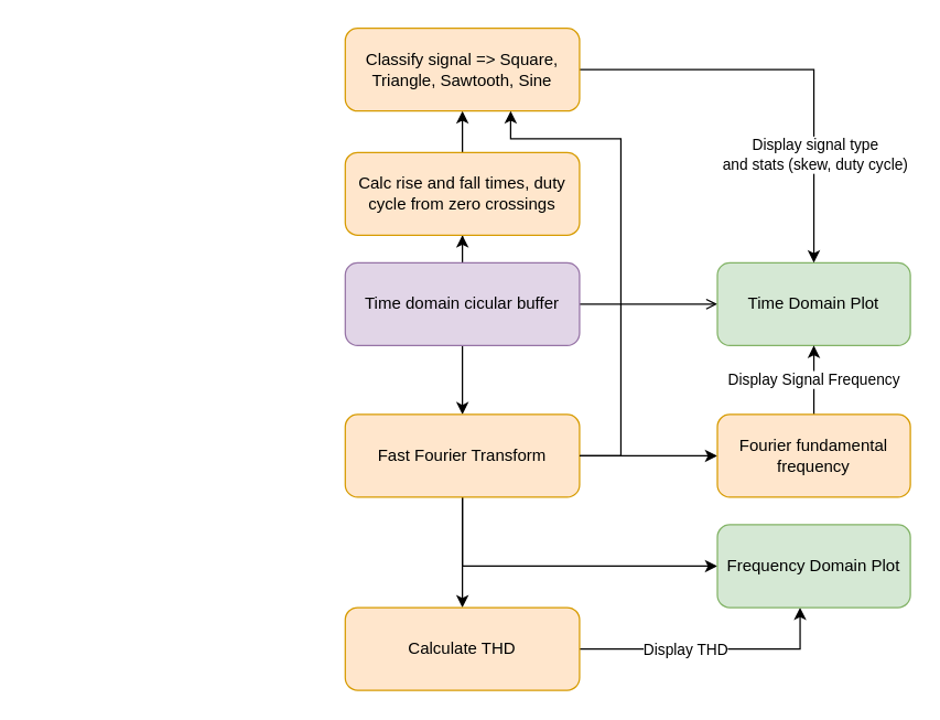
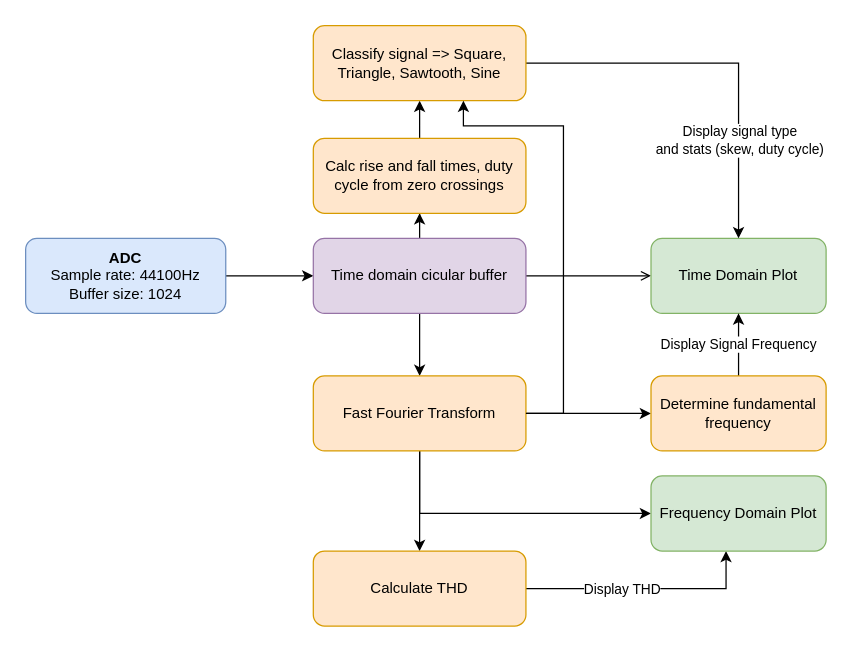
+ <mxCell id="3" value="&lt;b&gt;ADC&lt;/b&gt;&lt;div&gt;Sample rate: 44100Hz&lt;/div&gt;&lt;div&gt;Buffer size: 1024&lt;/div&gt;" style="rounded=1;whiteSpace=wrap;html=1;fillColor=#dae8fc;strokeColor=#6c8ebf;" vertex="1" parent="1"><mxGeometry x="20" y="190" width="160" height="60" as="geometry" /></mxCell>
+ <mxCell id="2" value="" style="edgeStyle=orthogonalEdgeStyle;rounded=0;orthogonalLoop=1;jettySize=auto;html=1;" edge="1" parent="1" source="3" target="7"><mxGeometry relative="1" as="geometry" /></mxCell>
- <mxCell id="18" value="Fourier fundamental frequency" style="whiteSpace=wrap;html=1;rounded=1;fillColor=#ffe6cc;strokeColor=#d79b00;" vertex="1" parent="1"><mxGeometry x="520" y="300" width="140" height="60" as="geometry" /></mxCell>
+ <mxCell id="18" value="Determine fundamental frequency" style="whiteSpace=wrap;html=1;rounded=1;fillColor=#ffe6cc;strokeColor=#d79b00;" vertex="1" parent="1"><mxGeometry x="520" y="300" width="140" height="60" as="geometry" /></mxCell>
